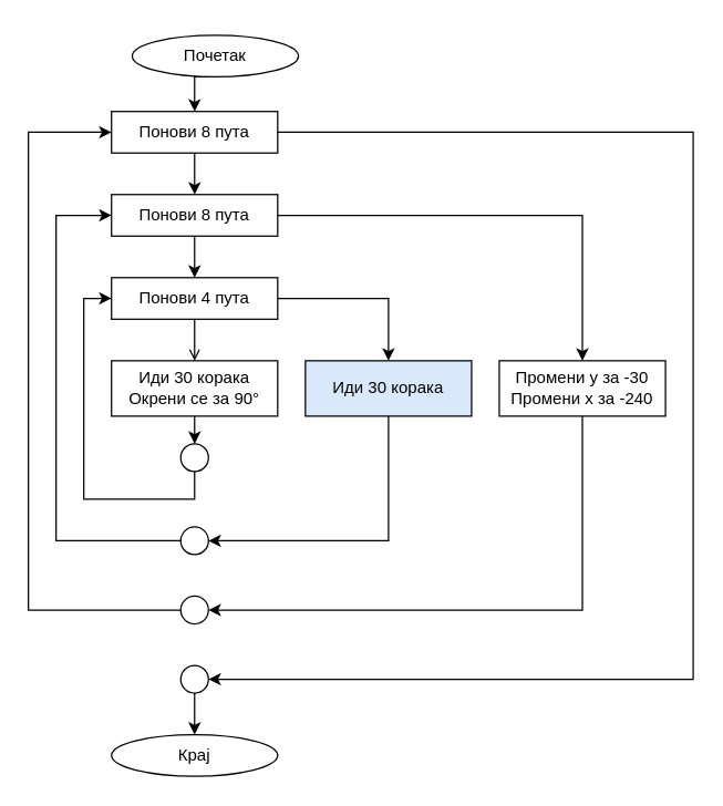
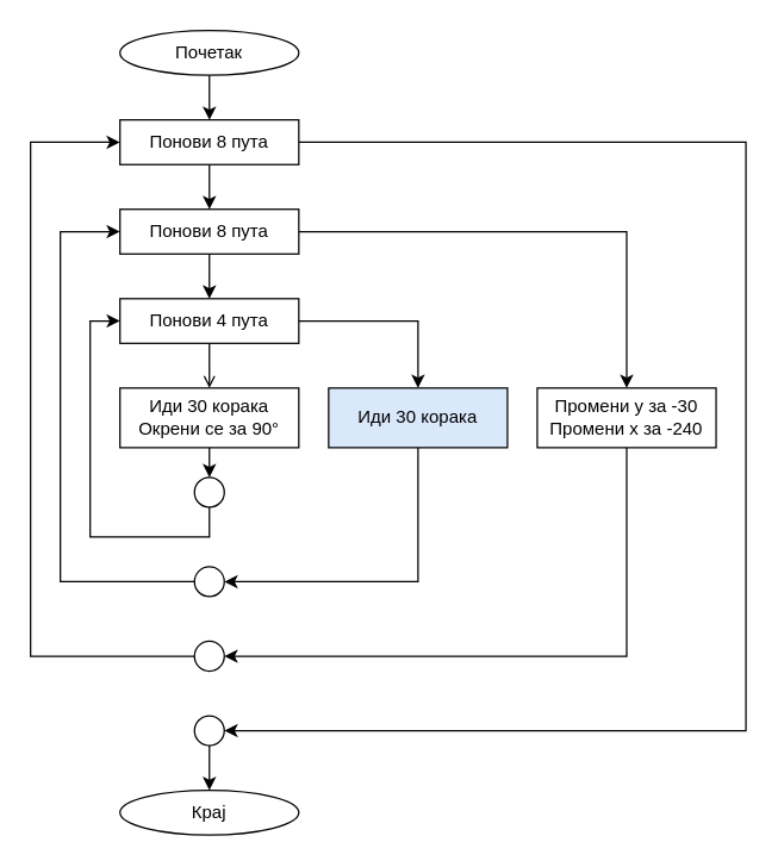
- <mxCell id="3" value="Почетак" style="ellipse;whiteSpace=wrap;html=1;" parent="1" vertex="1"><mxGeometry x="95" y="25" width="120" height="30" as="geometry" /></mxCell>
+ <mxCell id="3" value="Почетак" style="ellipse;whiteSpace=wrap;html=1;" parent="1" vertex="1"><mxGeometry x="80" y="20" width="120" height="30" as="geometry" /></mxCell>
